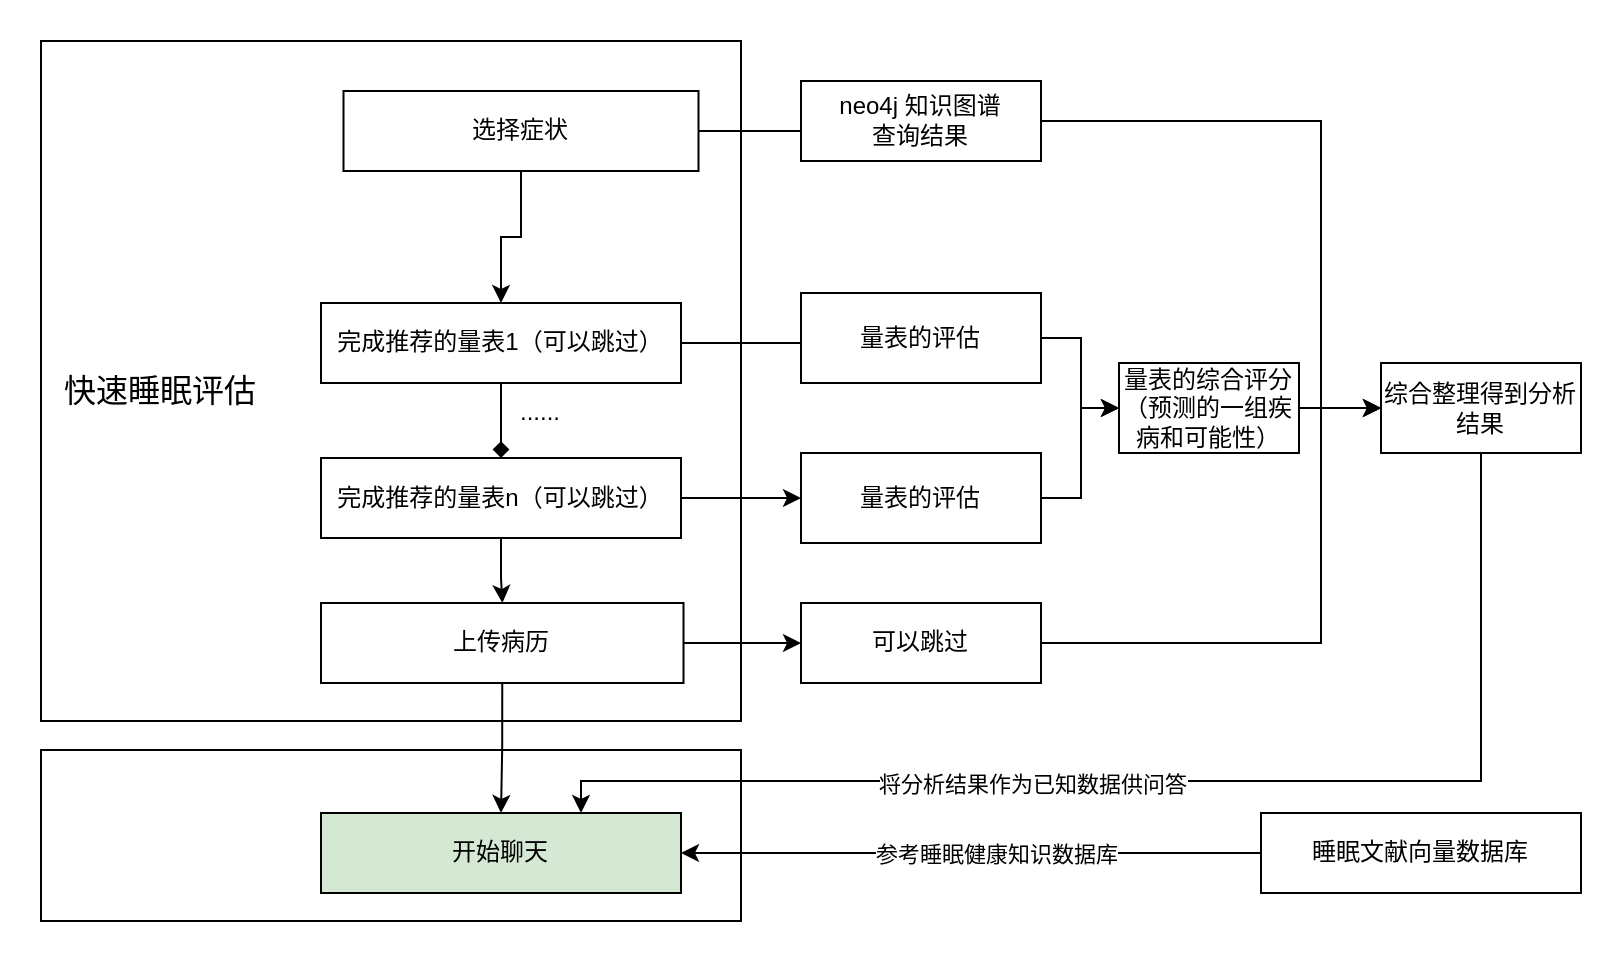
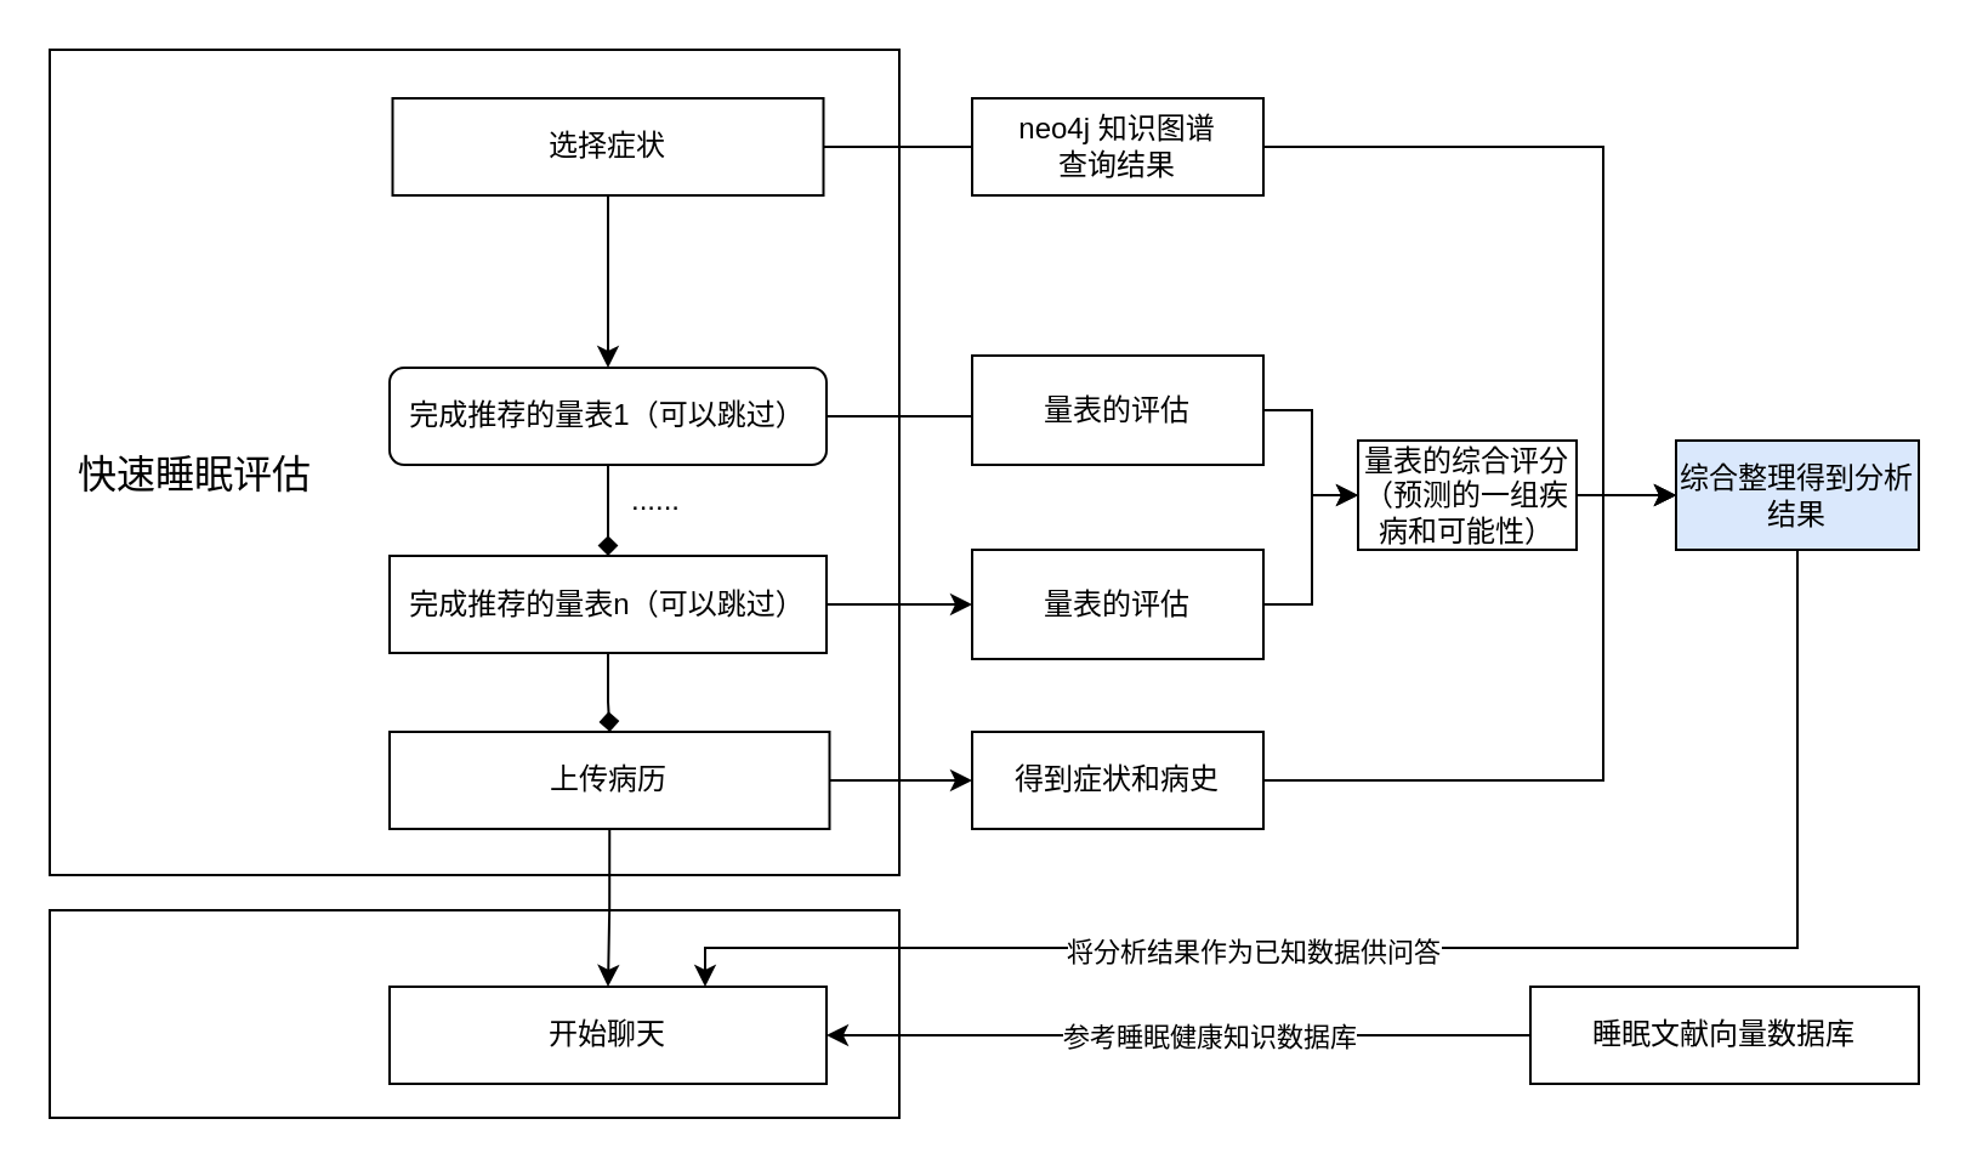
- <mxCell id="6" value="选择症状" style="rounded=0;whiteSpace=wrap;html=1;" vertex="1" parent="1"><mxGeometry x="171.25" y="45" width="177.5" height="40" as="geometry" /></mxCell>
+ <mxCell id="6" value="选择症状" style="rounded=0;whiteSpace=wrap;html=1;" vertex="1" parent="1"><mxGeometry x="161.25" y="40" width="177.5" height="40" as="geometry" /></mxCell>
- <mxCell id="9" value="完成推荐的量表1（可以跳过）" style="rounded=0;whiteSpace=wrap;html=1;" vertex="1" parent="1"><mxGeometry x="160" y="151" width="180" height="40" as="geometry" /></mxCell>
+ <mxCell id="9" value="完成推荐的量表1（可以跳过）" style="whiteSpace=wrap;html=1;rounded=1;" vertex="1" parent="1"><mxGeometry x="160" y="151" width="180" height="40" as="geometry" /></mxCell>
- <mxCell id="28" value="综合整理得到分析结果" style="rounded=0;whiteSpace=wrap;html=1;" vertex="1" parent="1"><mxGeometry x="690" y="181" width="100" height="45" as="geometry" /></mxCell>
+ <mxCell id="28" value="综合整理得到分析结果" style="rounded=0;whiteSpace=wrap;html=1;fillColor=#dae8fc;" vertex="1" parent="1"><mxGeometry x="690" y="181" width="100" height="45" as="geometry" /></mxCell>
- <mxCell id="15" style="edgeStyle=orthogonalEdgeStyle;rounded=0;orthogonalLoop=1;jettySize=auto;html=1;exitX=0.5;exitY=1;exitDx=0;exitDy=0;" edge="1" parent="1" source="16" target="23"><mxGeometry relative="1" as="geometry" /></mxCell>
+ <mxCell id="15" style="edgeStyle=orthogonalEdgeStyle;rounded=0;orthogonalLoop=1;jettySize=auto;html=1;exitX=0.5;exitY=1;exitDx=0;exitDy=0;endArrow=diamond;" edge="1" parent="1" source="16" target="23"><mxGeometry relative="1" as="geometry" /></mxCell>
- <mxCell id="25" value="可以跳过" style="rounded=0;whiteSpace=wrap;html=1;" vertex="1" parent="1"><mxGeometry x="400" y="301" width="120" height="40" as="geometry" /></mxCell>
+ <mxCell id="25" value="得到症状和病史" style="rounded=0;whiteSpace=wrap;html=1;" vertex="1" parent="1"><mxGeometry x="400" y="301" width="120" height="40" as="geometry" /></mxCell>
- <mxCell id="34" value="开始聊天" style="rounded=0;whiteSpace=wrap;html=1;fillColor=#d5e8d4;" vertex="1" parent="1"><mxGeometry x="160" y="406" width="180" height="40" as="geometry" /></mxCell>
+ <mxCell id="34" value="开始聊天" style="rounded=0;whiteSpace=wrap;html=1;" vertex="1" parent="1"><mxGeometry x="160" y="406" width="180" height="40" as="geometry" /></mxCell>
